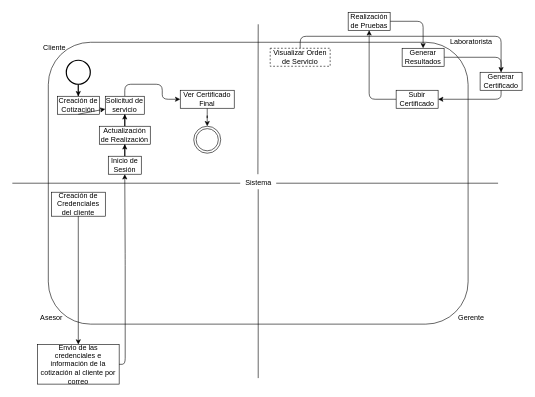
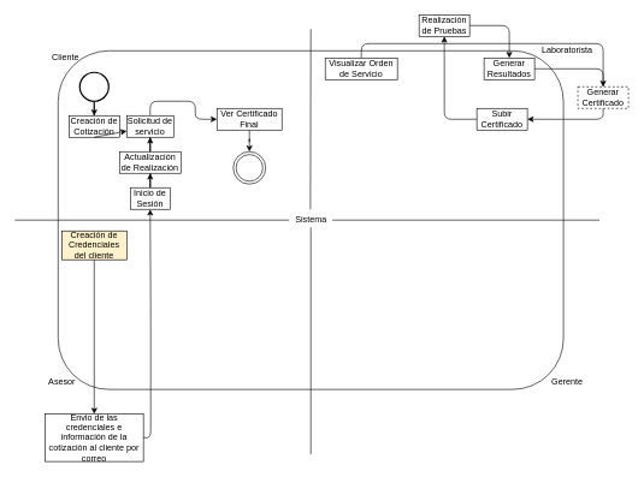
- <mxCell id="20" value="Visualizar Orden de Servicio" style="rounded=0;whiteSpace=wrap;html=1;dashed=1;" parent="1" vertex="1"><mxGeometry x="450" y="80" width="100" height="30" as="geometry" /></mxCell>
+ <mxCell id="20" value="Visualizar Orden de Servicio" style="rounded=0;whiteSpace=wrap;html=1;" parent="1" vertex="1"><mxGeometry x="450" y="80" width="100" height="30" as="geometry" /></mxCell>
- <mxCell id="25" value="Generar Certificado" style="rounded=0;whiteSpace=wrap;html=1;" vertex="1" parent="1"><mxGeometry x="800" y="120" width="70" height="30" as="geometry" /></mxCell>
+ <mxCell id="25" value="Generar Certificado" style="rounded=0;whiteSpace=wrap;html=1;dashed=1;" vertex="1" parent="1"><mxGeometry x="800" y="120" width="70" height="30" as="geometry" /></mxCell>
- <mxCell id="9" value="Creación de Credenciales del cliente" style="rounded=0;whiteSpace=wrap;html=1;" parent="1" vertex="1"><mxGeometry x="85" y="320" width="90" height="40" as="geometry" /></mxCell>
+ <mxCell id="9" value="Creación de Credenciales del cliente" style="rounded=0;whiteSpace=wrap;html=1;fillColor=#fff2cc;" parent="1" vertex="1"><mxGeometry x="85" y="320" width="90" height="40" as="geometry" /></mxCell>
